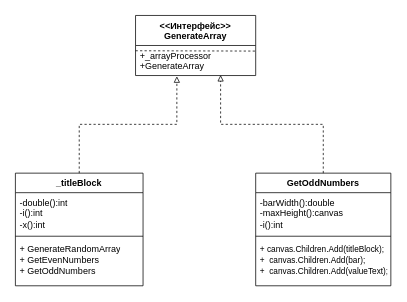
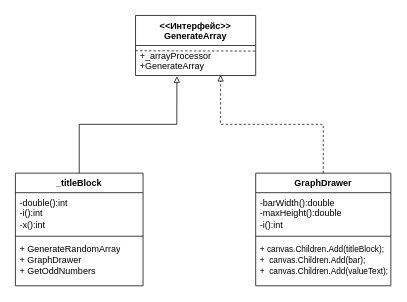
- <mxCell id="13" style="edgeStyle=orthogonalEdgeStyle;rounded=0;orthogonalLoop=1;jettySize=auto;html=1;entryX=0.344;entryY=1.025;entryDx=0;entryDy=0;entryPerimeter=0;endArrow=block;endFill=0;dashed=1;" edge="1" parent="1" source="2" target="8"><mxGeometry relative="1" as="geometry" /></mxCell>
+ <mxCell id="13" style="edgeStyle=orthogonalEdgeStyle;rounded=0;orthogonalLoop=1;jettySize=auto;html=1;entryX=0.344;entryY=1.025;entryDx=0;entryDy=0;entryPerimeter=0;endArrow=block;endFill=0;dashed=0;" edge="1" parent="1" source="2" target="8"><mxGeometry relative="1" as="geometry" /></mxCell>
- <mxCell id="9" value="GetOddNumbers" style="swimlane;fontStyle=1;align=center;verticalAlign=top;childLayout=stackLayout;horizontal=1;startSize=26;horizontalStack=0;resizeParent=1;resizeParentMax=0;resizeLast=0;collapsible=1;marginBottom=0;whiteSpace=wrap;html=1;" vertex="1" parent="1"><mxGeometry x="340" y="230" width="180" height="150" as="geometry" /></mxCell>
+ <mxCell id="9" value="GraphDrawer" style="swimlane;fontStyle=1;align=center;verticalAlign=top;childLayout=stackLayout;horizontal=1;startSize=26;horizontalStack=0;resizeParent=1;resizeParentMax=0;resizeLast=0;collapsible=1;marginBottom=0;whiteSpace=wrap;html=1;" vertex="1" parent="1"><mxGeometry x="340" y="230" width="180" height="150" as="geometry" /></mxCell>
- <mxCell id="10" value="-barWidth():double&lt;br&gt;-maxHeight():canvas&lt;br&gt;-i():int" style="text;strokeColor=none;fillColor=none;align=left;verticalAlign=top;spacingLeft=4;spacingRight=4;overflow=hidden;rotatable=0;points=[[0,0.5],[1,0.5]];portConstraint=eastwest;whiteSpace=wrap;html=1;" vertex="1" parent="9"><mxGeometry y="26" width="180" height="54" as="geometry" /></mxCell>
+ <mxCell id="10" value="-barWidth():double&lt;br&gt;-maxHeight():double&lt;br&gt;-i():int" style="text;strokeColor=none;fillColor=none;align=left;verticalAlign=top;spacingLeft=4;spacingRight=4;overflow=hidden;rotatable=0;points=[[0,0.5],[1,0.5]];portConstraint=eastwest;whiteSpace=wrap;html=1;" vertex="1" parent="9"><mxGeometry y="26" width="180" height="54" as="geometry" /></mxCell>
- <mxCell id="5" value="+&amp;nbsp;GenerateRandomArray&lt;br&gt;+&amp;nbsp;GetEvenNumbers&lt;br&gt;+ GetOddNumbers" style="text;strokeColor=none;fillColor=none;align=left;verticalAlign=top;spacingLeft=4;spacingRight=4;overflow=hidden;rotatable=0;points=[[0,0.5],[1,0.5]];portConstraint=eastwest;whiteSpace=wrap;html=1;" vertex="1" parent="2"><mxGeometry y="88" width="170" height="62" as="geometry" /></mxCell>
+ <mxCell id="5" value="+&amp;nbsp;GenerateRandomArray&lt;br&gt;+&amp;nbsp;GraphDrawer&lt;br&gt;+ GetOddNumbers" style="text;strokeColor=none;fillColor=none;align=left;verticalAlign=top;spacingLeft=4;spacingRight=4;overflow=hidden;rotatable=0;points=[[0,0.5],[1,0.5]];portConstraint=eastwest;whiteSpace=wrap;html=1;" vertex="1" parent="2"><mxGeometry y="88" width="170" height="62" as="geometry" /></mxCell>
